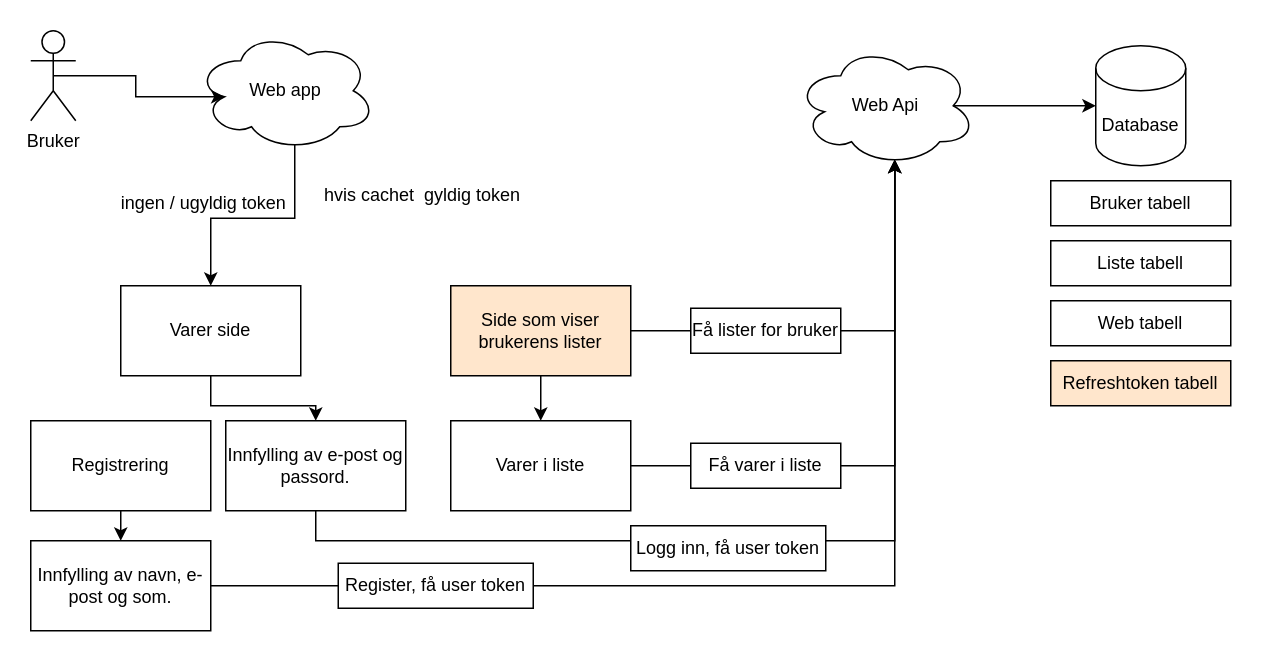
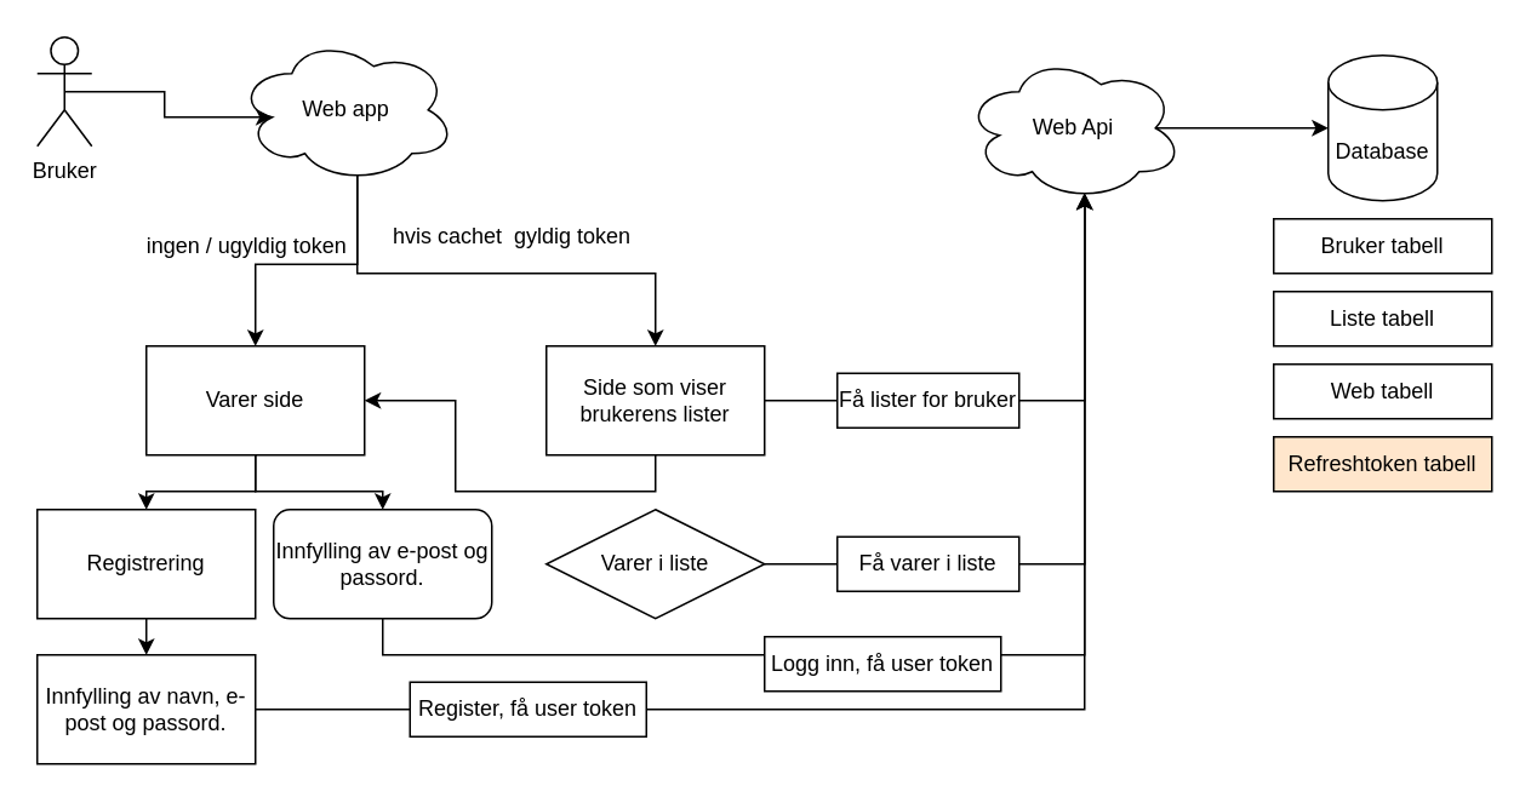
+ <mxCell id="4" style="edgeStyle=orthogonalEdgeStyle;rounded=0;orthogonalLoop=1;jettySize=auto;html=1;exitX=0.55;exitY=0.95;exitDx=0;exitDy=0;exitPerimeter=0;entryX=0.5;entryY=0;entryDx=0;entryDy=0;" edge="1" parent="1" source="5" target="11"><mxGeometry relative="1" as="geometry"><Array as="points"><mxPoint x="196" y="150" /><mxPoint x="360" y="150" /></Array></mxGeometry></mxCell>
- <mxCell id="11" value="Side som viser brukerens lister" style="rounded=0;whiteSpace=wrap;html=1;fillColor=#ffe6cc;" vertex="1" parent="1"><mxGeometry x="300" y="190" width="120" height="60" as="geometry" /></mxCell>
+ <mxCell id="11" value="Side som viser brukerens lister" style="rounded=0;whiteSpace=wrap;html=1;" vertex="1" parent="1"><mxGeometry x="300" y="190" width="120" height="60" as="geometry" /></mxCell>
+ <mxCell id="8" style="edgeStyle=orthogonalEdgeStyle;rounded=0;orthogonalLoop=1;jettySize=auto;html=1;exitX=0.5;exitY=1;exitDx=0;exitDy=0;entryX=0.5;entryY=0;entryDx=0;entryDy=0;" edge="1" parent="1" source="9" target="16"><mxGeometry relative="1" as="geometry" /></mxCell>
- <mxCell id="10" style="edgeStyle=orthogonalEdgeStyle;rounded=0;orthogonalLoop=1;jettySize=auto;html=1;exitX=0.5;exitY=1;exitDx=0;exitDy=0;entryX=0.5;entryY=0;entryDx=0;entryDy=0;" edge="1" parent="1" source="11" target="20"><mxGeometry relative="1" as="geometry" /></mxCell>
+ <mxCell id="10" style="edgeStyle=orthogonalEdgeStyle;rounded=0;orthogonalLoop=1;jettySize=auto;html=1;exitX=0.5;exitY=1;exitDx=0;exitDy=0;" edge="1" parent="1" source="11" target="9"><mxGeometry relative="1" as="geometry" /></mxCell>
- <mxCell id="14" value="Innfylling av e-post og passord." style="rounded=0;whiteSpace=wrap;html=1;" vertex="1" parent="1"><mxGeometry x="150" y="280" width="120" height="60" as="geometry" /></mxCell>
+ <mxCell id="14" value="Innfylling av e-post og passord." style="whiteSpace=wrap;html=1;rounded=1;" vertex="1" parent="1"><mxGeometry x="150" y="280" width="120" height="60" as="geometry" /></mxCell>
- <mxCell id="20" value="Varer i liste" style="rounded=0;whiteSpace=wrap;html=1;" vertex="1" parent="1"><mxGeometry x="300" y="280" width="120" height="60" as="geometry" /></mxCell>
+ <mxCell id="20" value="Varer i liste" style="rhombus;whiteSpace=wrap;html=1;" vertex="1" parent="1"><mxGeometry x="300" y="280" width="120" height="60" as="geometry" /></mxCell>
- <mxCell id="18" value="Innfylling av navn, e-post og som." style="rounded=0;whiteSpace=wrap;html=1;" vertex="1" parent="1"><mxGeometry x="20" y="360" width="120" height="60" as="geometry" /></mxCell>
+ <mxCell id="18" value="Innfylling av navn, e-post og passord." style="rounded=0;whiteSpace=wrap;html=1;" vertex="1" parent="1"><mxGeometry x="20" y="360" width="120" height="60" as="geometry" /></mxCell>
